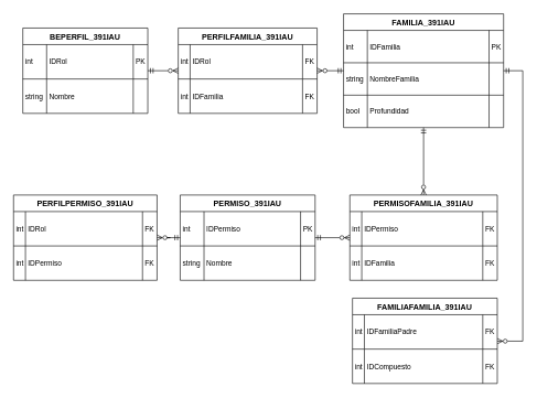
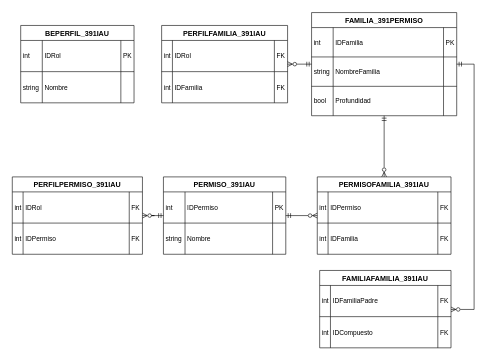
- <mxCell id="44" value="FAMILIA_391IAU" style="shape=table;startSize=25;container=1;collapsible=0;childLayout=tableLayout;fixedRows=1;rowLines=1;fontStyle=1;align=center;resizeLast=1;" vertex="1" parent="1"><mxGeometry x="519" y="20" width="242" height="172" as="geometry" /></mxCell>
+ <mxCell id="44" value="FAMILIA_391PERMISO" style="shape=table;startSize=25;container=1;collapsible=0;childLayout=tableLayout;fixedRows=1;rowLines=1;fontStyle=1;align=center;resizeLast=1;" vertex="1" parent="1"><mxGeometry x="519" y="20" width="242" height="172" as="geometry" /></mxCell>
- <mxCell id="2" style="edgeStyle=orthogonalEdgeStyle;rounded=0;orthogonalLoop=1;jettySize=auto;html=1;endArrow=ERzeroToMany;endFill=0;startArrow=ERmandOne;startFill=0;" edge="1" parent="1" source="3" target="33"><mxGeometry relative="1" as="geometry" /></mxCell>
